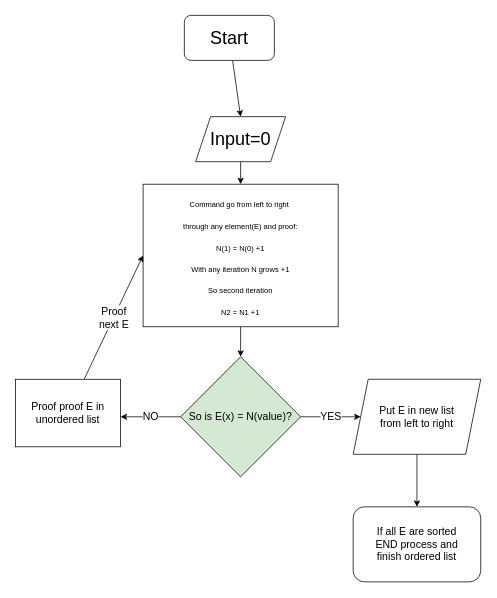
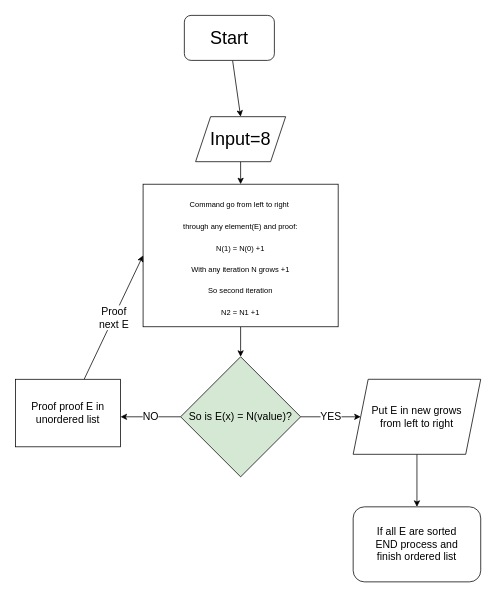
- <mxCell id="5" value="Input=0" style="shape=parallelogram;perimeter=parallelogramPerimeter;whiteSpace=wrap;html=1;fixedSize=1;fontSize=24;" vertex="1" parent="1"><mxGeometry x="260" y="155" width="120" height="60" as="geometry" /></mxCell>
+ <mxCell id="5" value="Input=8" style="shape=parallelogram;perimeter=parallelogramPerimeter;whiteSpace=wrap;html=1;fixedSize=1;fontSize=24;" vertex="1" parent="1"><mxGeometry x="260" y="155" width="120" height="60" as="geometry" /></mxCell>
- <mxCell id="14" value="Put E in new list&lt;br&gt;from left to right" style="shape=parallelogram;perimeter=parallelogramPerimeter;whiteSpace=wrap;html=1;fixedSize=1;fontSize=14;" vertex="1" parent="1"><mxGeometry x="470" y="505" width="170" height="100" as="geometry" /></mxCell>
+ <mxCell id="14" value="Put E in new grows&lt;br&gt;from left to right" style="shape=parallelogram;perimeter=parallelogramPerimeter;whiteSpace=wrap;html=1;fixedSize=1;fontSize=14;" vertex="1" parent="1"><mxGeometry x="470" y="505" width="170" height="100" as="geometry" /></mxCell>
